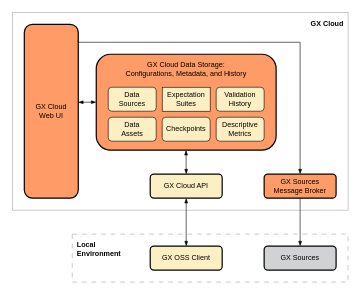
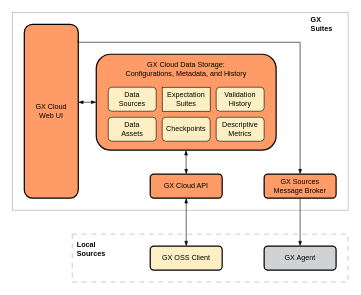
- <mxCell id="11" value="&lt;b&gt;GX Cloud&lt;/b&gt;" style="text;html=1;strokeColor=none;fillColor=none;align=left;verticalAlign=middle;whiteSpace=wrap;rounded=0;spacing=8;" parent="1" vertex="1"><mxGeometry x="510" y="20" width="70" height="40" as="geometry" /></mxCell>
+ <mxCell id="11" value="&lt;b&gt;GX Suites&lt;/b&gt;" style="text;html=1;strokeColor=none;fillColor=none;align=left;verticalAlign=middle;whiteSpace=wrap;rounded=0;spacing=8;" parent="1" vertex="1"><mxGeometry x="510" y="20" width="70" height="40" as="geometry" /></mxCell>
- <mxCell id="9" value="GX Cloud API" style="rounded=1;whiteSpace=wrap;html=1;strokeWidth=2;fillColor=#fcefc3;" parent="1" vertex="1"><mxGeometry x="250" y="290" width="120" height="40" as="geometry" /></mxCell>
+ <mxCell id="9" value="GX Cloud API" style="rounded=1;whiteSpace=wrap;html=1;strokeWidth=2;fillColor=#FF9B67;" parent="1" vertex="1"><mxGeometry x="250" y="290" width="120" height="40" as="geometry" /></mxCell>
- <mxCell id="22" value="&lt;b&gt;Local Environment&lt;/b&gt;" style="text;html=1;strokeColor=none;fillColor=none;align=left;verticalAlign=middle;whiteSpace=wrap;rounded=0;spacing=8;" parent="1" vertex="1"><mxGeometry x="120" y="390" width="90" height="50" as="geometry" /></mxCell>
+ <mxCell id="22" value="&lt;b&gt;Local Sources&lt;/b&gt;" style="text;html=1;strokeColor=none;fillColor=none;align=left;verticalAlign=middle;whiteSpace=wrap;rounded=0;spacing=8;" parent="1" vertex="1"><mxGeometry x="120" y="390" width="90" height="50" as="geometry" /></mxCell>
- <mxCell id="5" value="GX Sources" style="rounded=1;whiteSpace=wrap;html=1;glass=0;strokeWidth=2;fillColor=#D0D2D3;" parent="1" vertex="1"><mxGeometry x="440" y="410" width="120" height="40" as="geometry" /></mxCell>
+ <mxCell id="5" value="GX Agent" style="rounded=1;whiteSpace=wrap;html=1;glass=0;strokeWidth=2;fillColor=#D0D2D3;" parent="1" vertex="1"><mxGeometry x="440" y="410" width="120" height="40" as="geometry" /></mxCell>
